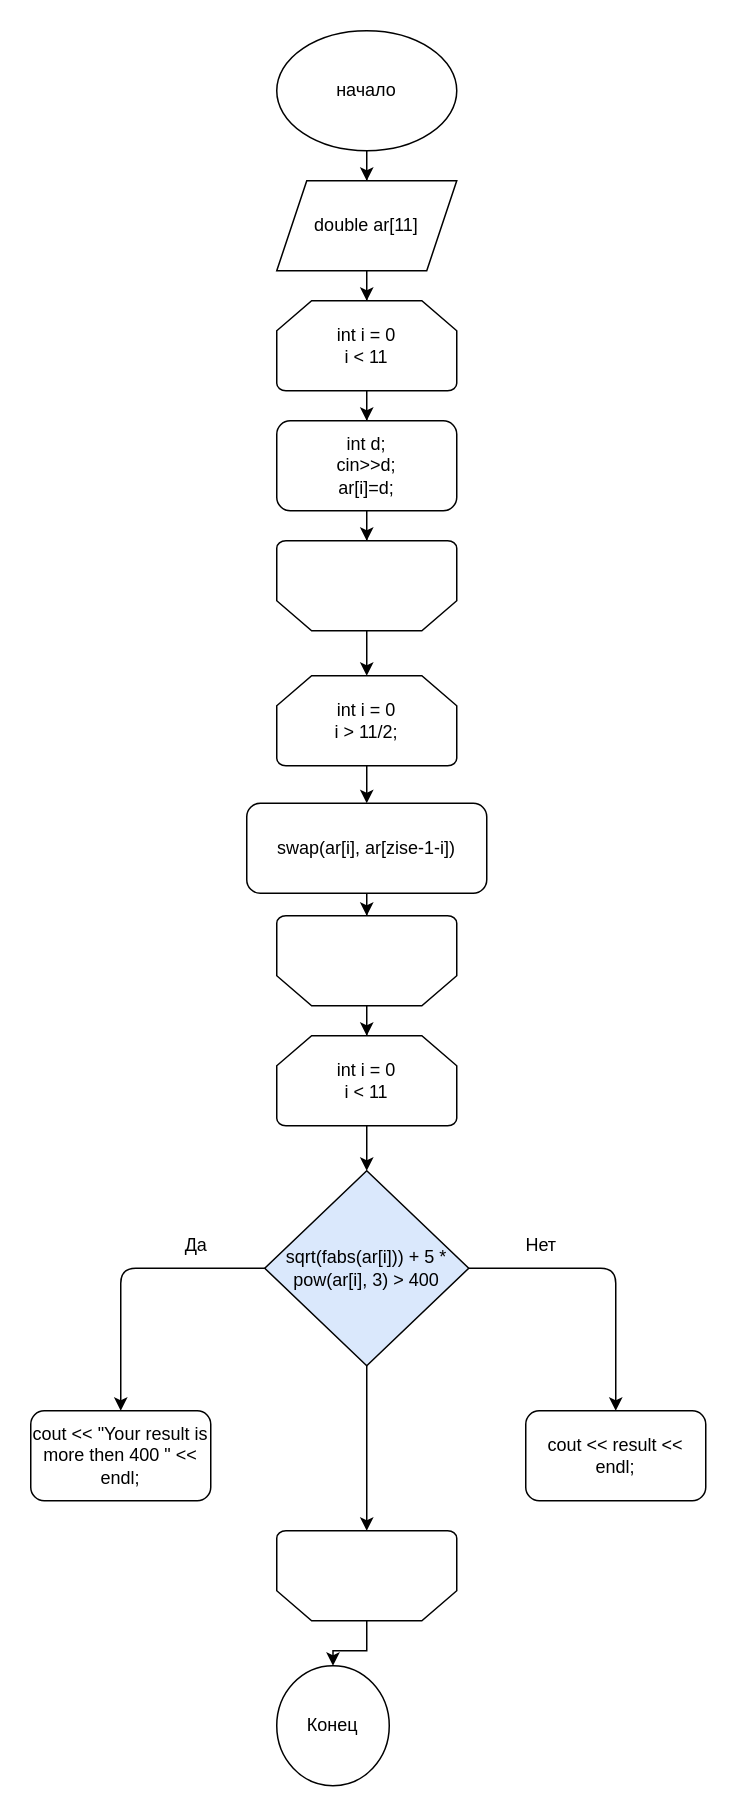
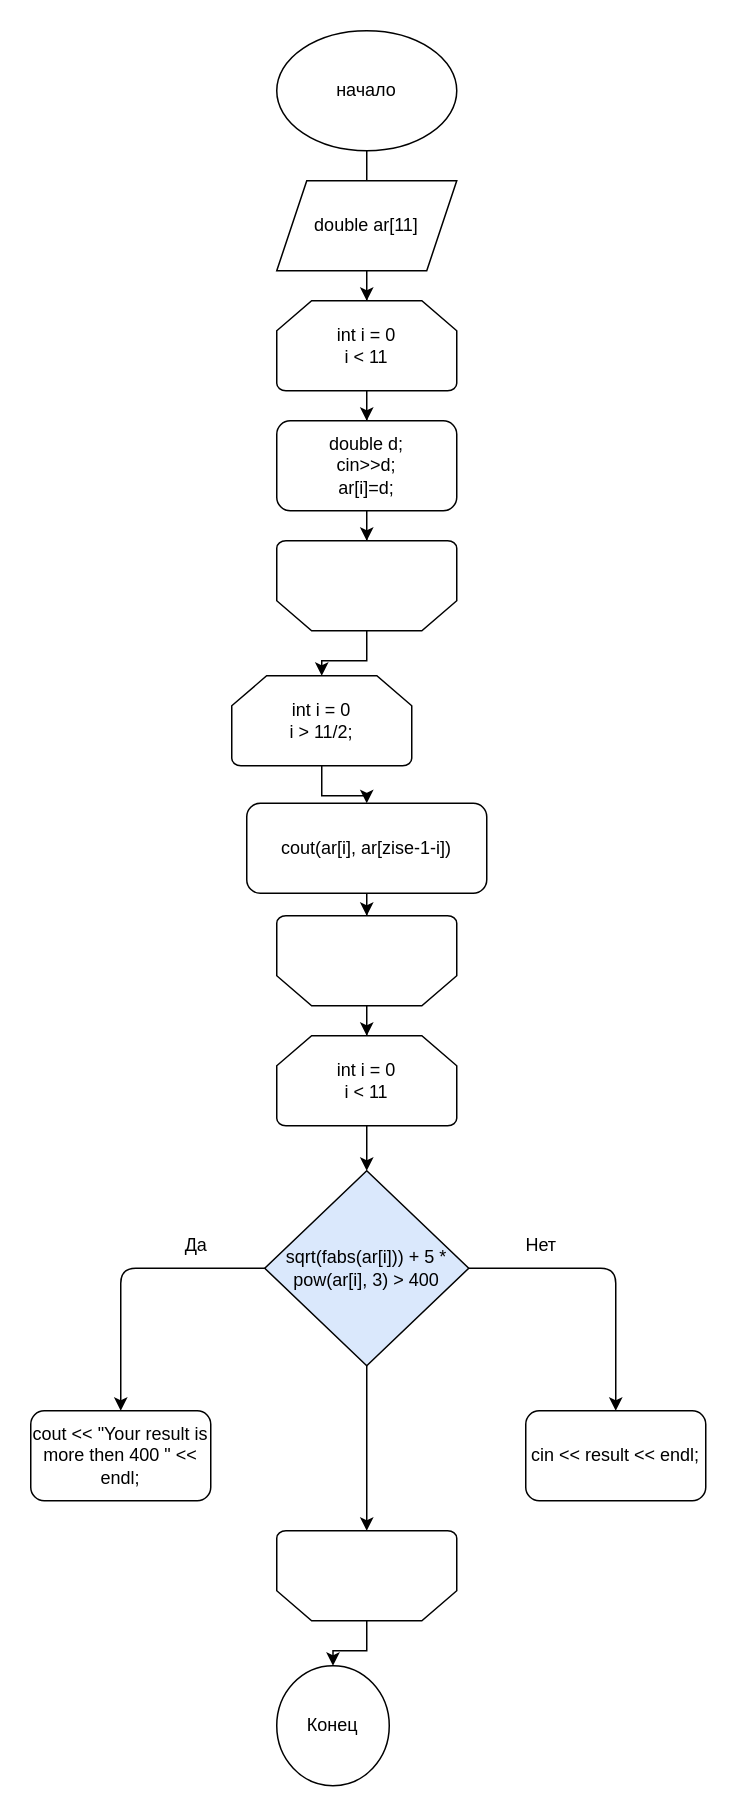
- <mxCell id="2" value="" style="edgeStyle=orthogonalEdgeStyle;rounded=0;orthogonalLoop=1;jettySize=auto;html=1;" edge="1" parent="1" source="3" target="5"><mxGeometry relative="1" as="geometry" /></mxCell>
+ <mxCell id="2" value="" style="edgeStyle=orthogonalEdgeStyle;rounded=0;orthogonalLoop=1;jettySize=auto;html=1;endArrow=none;" edge="1" parent="1" source="3" target="5"><mxGeometry relative="1" as="geometry" /></mxCell>
- <mxCell id="9" value="int d;&lt;br&gt;cin&amp;gt;&amp;gt;d;&lt;br&gt;ar[i]=d;" style="rounded=1;whiteSpace=wrap;html=1;" vertex="1" parent="1"><mxGeometry x="184" y="280" width="120" height="60" as="geometry" /></mxCell>
+ <mxCell id="9" value="double d;&lt;br&gt;cin&amp;gt;&amp;gt;d;&lt;br&gt;ar[i]=d;" style="rounded=1;whiteSpace=wrap;html=1;" vertex="1" parent="1"><mxGeometry x="184" y="280" width="120" height="60" as="geometry" /></mxCell>
- <mxCell id="13" value="int i = 0&lt;br&gt;i &amp;gt; 11/2;" style="strokeWidth=1;html=1;shape=mxgraph.flowchart.loop_limit;whiteSpace=wrap;labelBackgroundColor=none;labelBorderColor=none;verticalAlign=middle;horizontal=1;" vertex="1" parent="1"><mxGeometry x="184" y="450" width="120" height="60" as="geometry" /></mxCell>
+ <mxCell id="13" value="int i = 0&lt;br&gt;i &amp;gt; 11/2;" style="strokeWidth=1;html=1;shape=mxgraph.flowchart.loop_limit;whiteSpace=wrap;labelBackgroundColor=none;labelBorderColor=none;verticalAlign=middle;horizontal=1;" vertex="1" parent="1"><mxGeometry x="154" y="450" width="120" height="60" as="geometry" /></mxCell>
- <mxCell id="15" value="swap(ar[i], ar[zise-1-i])" style="rounded=1;whiteSpace=wrap;html=1;" vertex="1" parent="1"><mxGeometry x="164" y="535" width="160" height="60" as="geometry" /></mxCell>
+ <mxCell id="15" value="cout(ar[i], ar[zise-1-i])" style="rounded=1;whiteSpace=wrap;html=1;" vertex="1" parent="1"><mxGeometry x="164" y="535" width="160" height="60" as="geometry" /></mxCell>
- <mxCell id="24" value="cout &lt;&lt; result &lt;&lt; endl;" style="rounded=1;whiteSpace=wrap;html=1;" vertex="1" parent="1"><mxGeometry x="350" y="940" width="120" height="60" as="geometry" /></mxCell>
+ <mxCell id="24" value="cin &lt;&lt; result &lt;&lt; endl;" style="rounded=1;whiteSpace=wrap;html=1;" vertex="1" parent="1"><mxGeometry x="350" y="940" width="120" height="60" as="geometry" /></mxCell>
